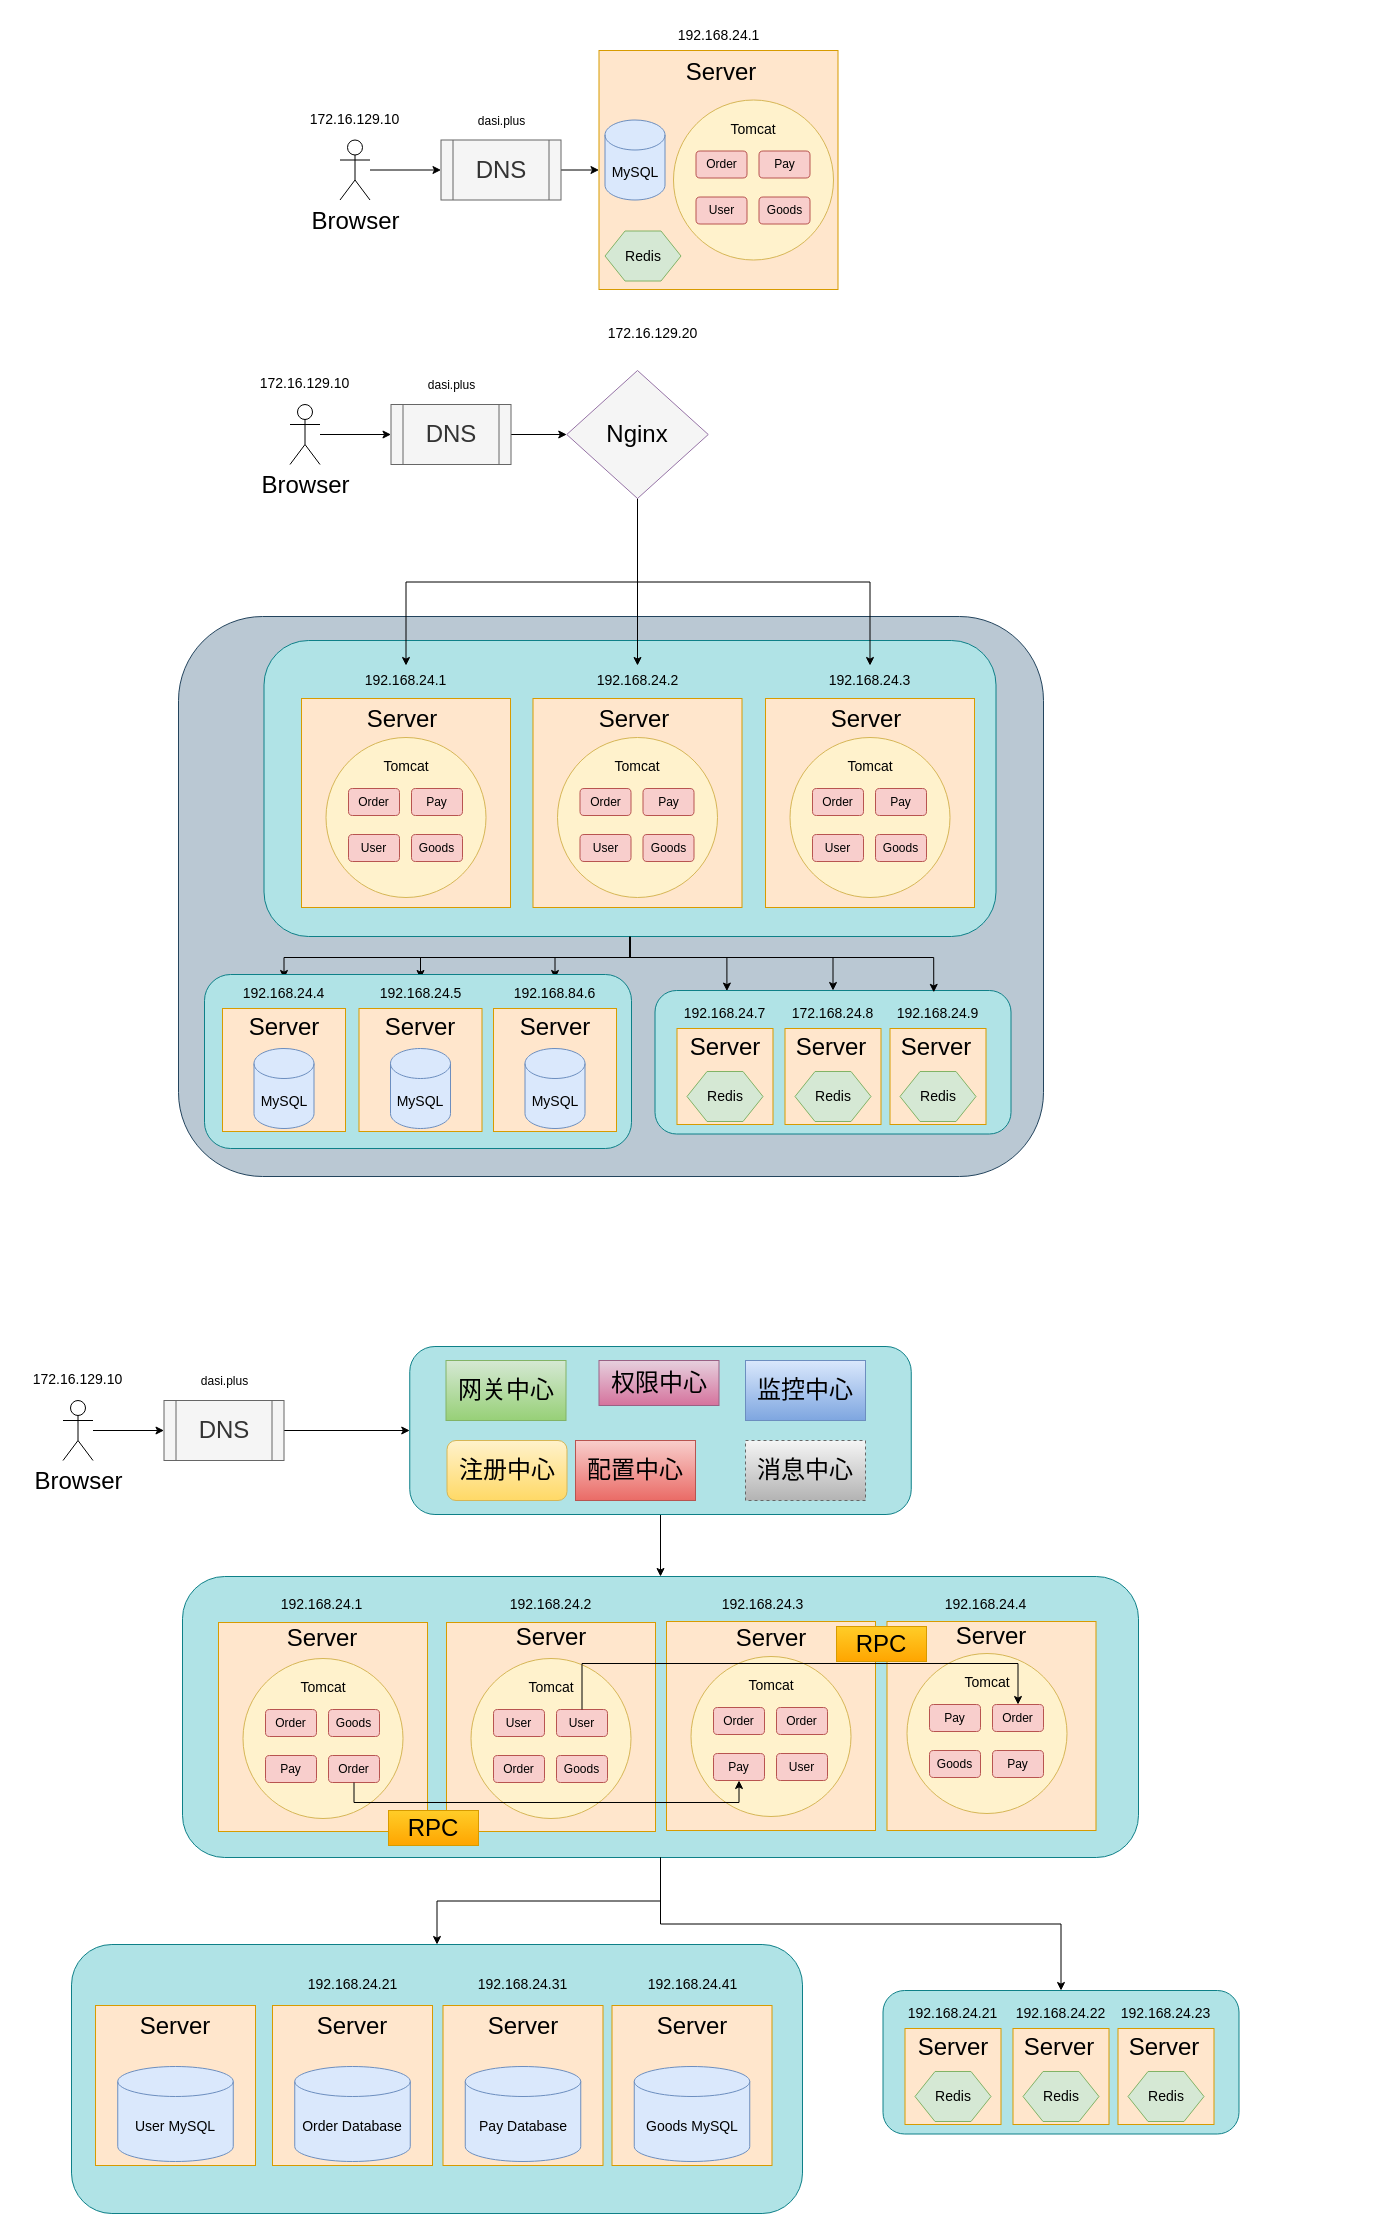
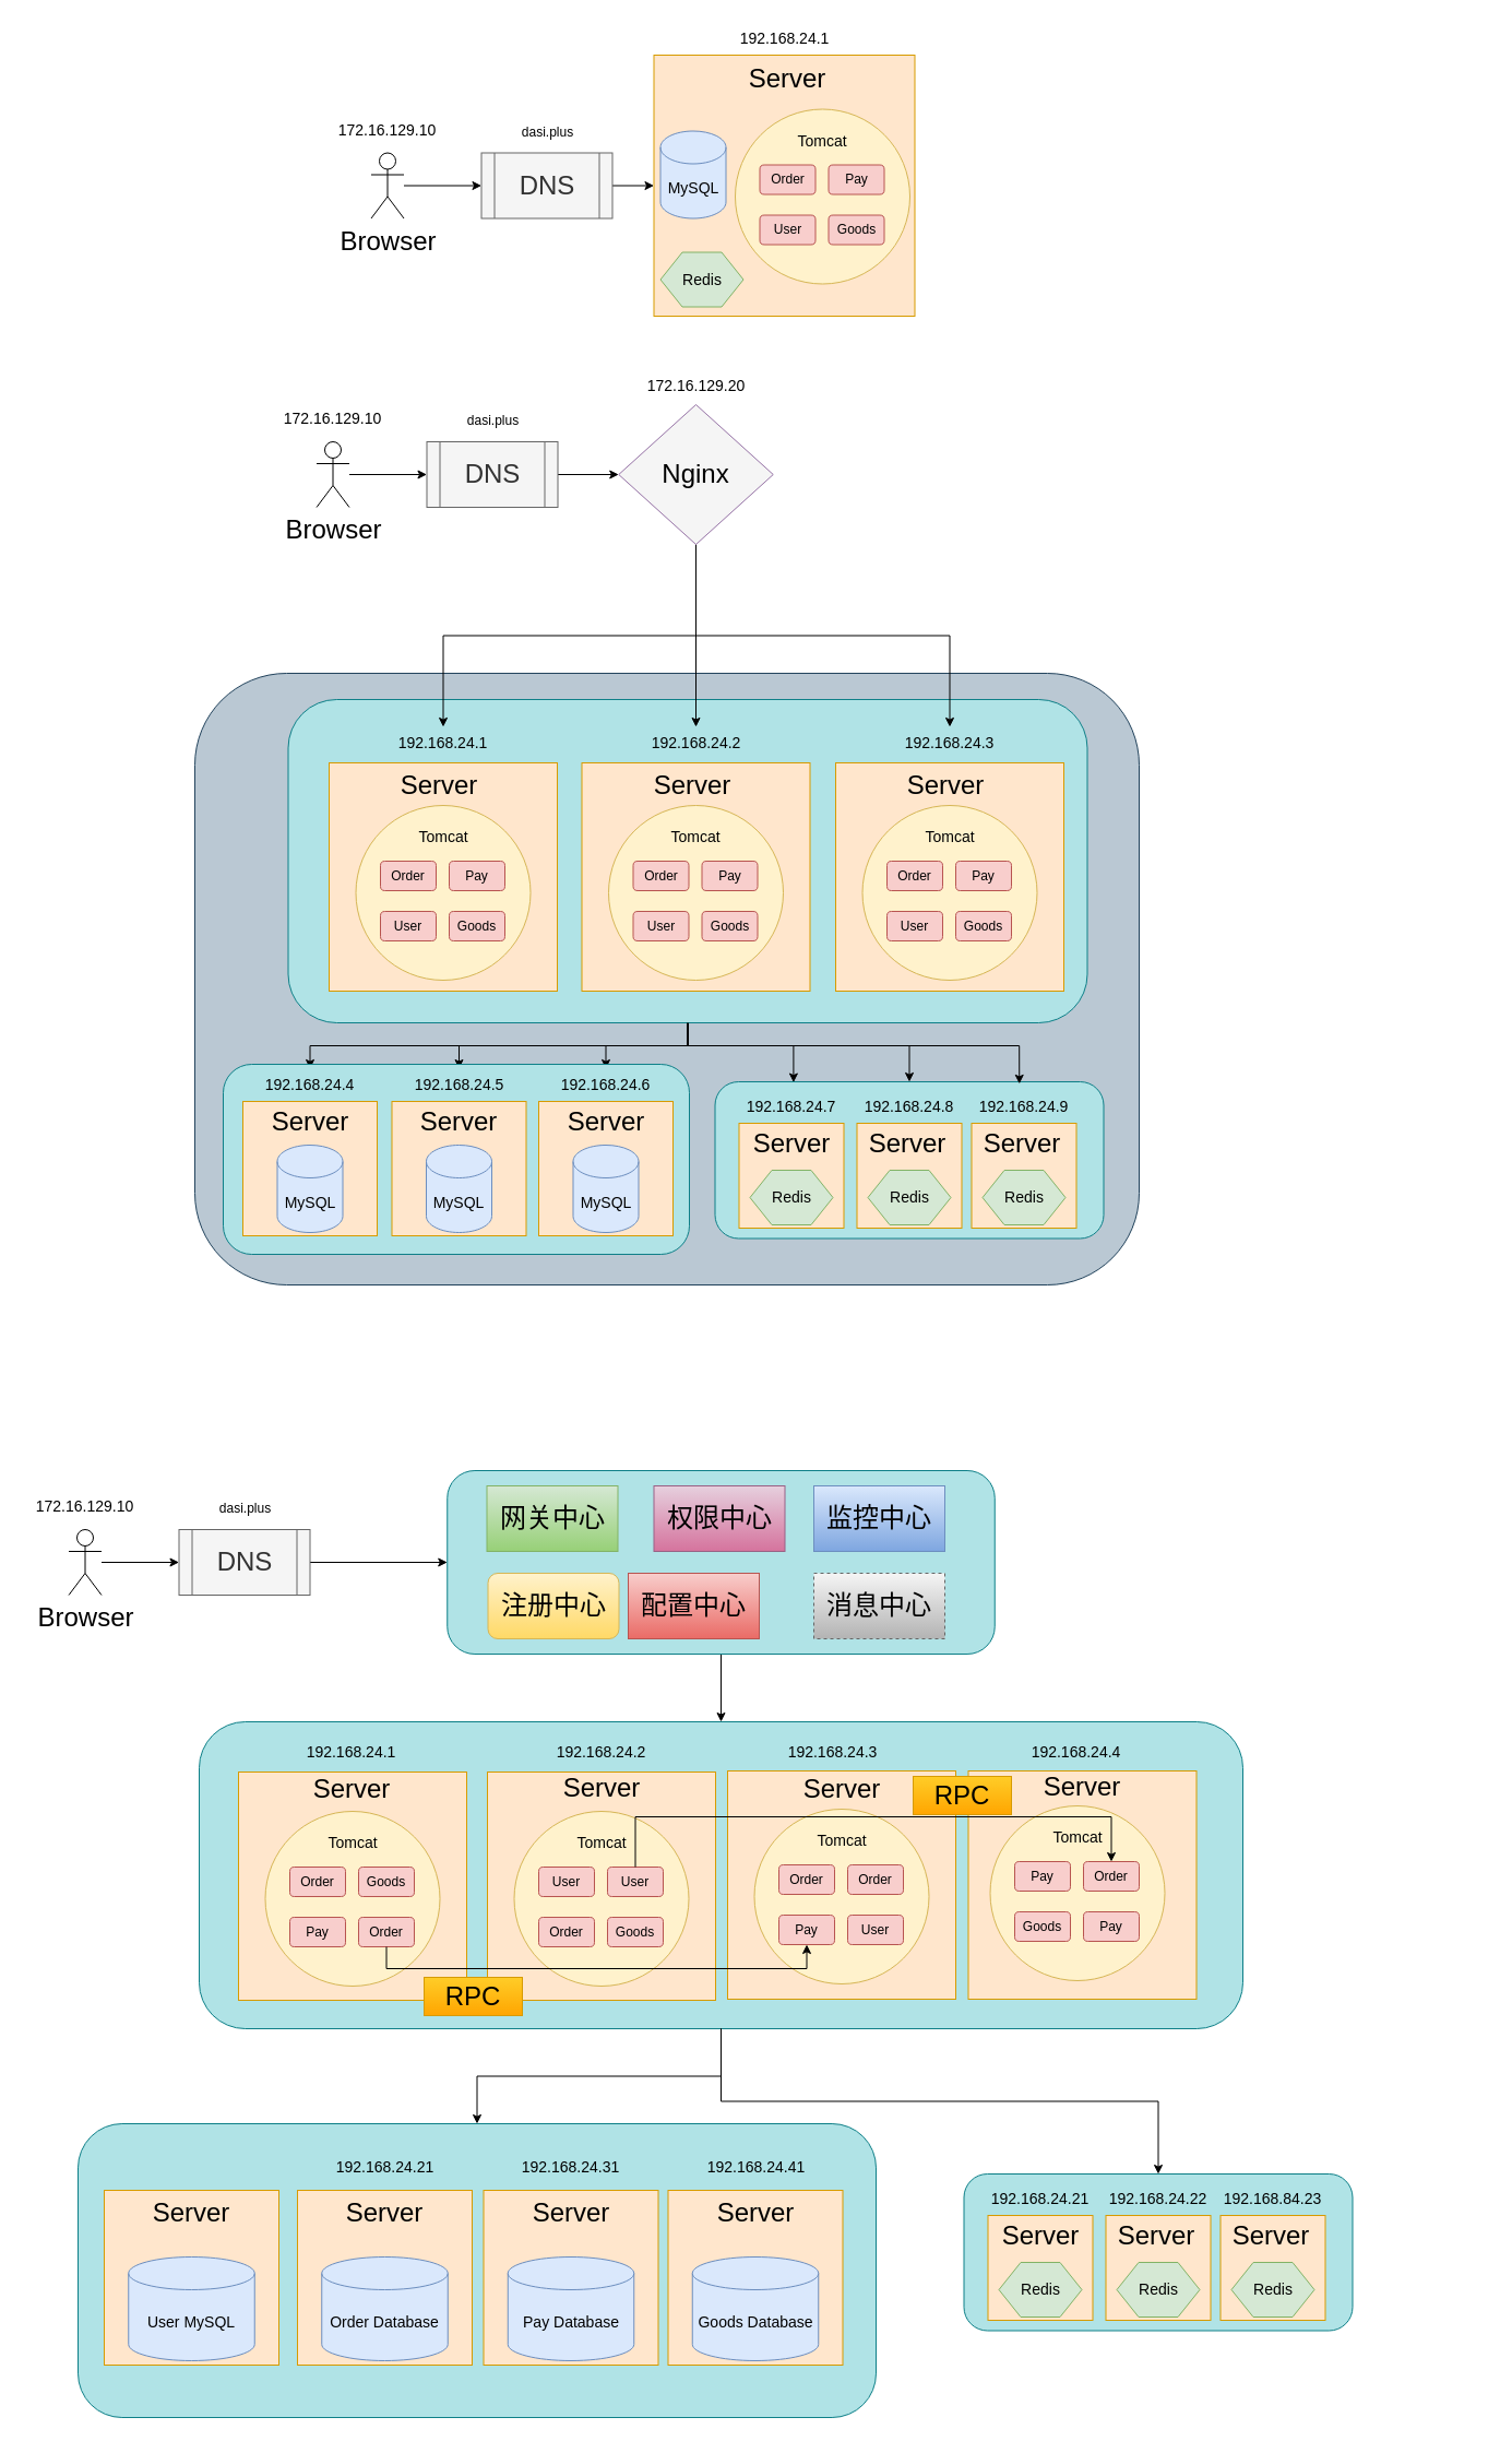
- <mxCell id="93" value="&lt;font style=&quot;font-size: 14px;&quot;&gt;172.16.129.20&lt;/font&gt;" style="text;html=1;align=center;verticalAlign=middle;whiteSpace=wrap;rounded=0;" vertex="1" parent="1"><mxGeometry x="594.5" y="318" width="115" height="30" as="geometry" /></mxCell>
+ <mxCell id="93" value="&lt;font style=&quot;font-size: 14px;&quot;&gt;172.16.129.20&lt;/font&gt;" style="text;html=1;align=center;verticalAlign=middle;whiteSpace=wrap;rounded=0;" vertex="1" parent="1"><mxGeometry x="579.5" y="338" width="115" height="30" as="geometry" /></mxCell>
- <mxCell id="92" value="&lt;font style=&quot;font-size: 14px;&quot;&gt;192.168.84.6&lt;/font&gt;" style="text;html=1;align=center;verticalAlign=middle;whiteSpace=wrap;rounded=0;" vertex="1" parent="79"><mxGeometry x="293" y="4" width="115" height="30" as="geometry" /></mxCell>
+ <mxCell id="92" value="&lt;font style=&quot;font-size: 14px;&quot;&gt;192.168.24.6&lt;/font&gt;" style="text;html=1;align=center;verticalAlign=middle;whiteSpace=wrap;rounded=0;" vertex="1" parent="79"><mxGeometry x="293" y="4" width="115" height="30" as="geometry" /></mxCell>
- <mxCell id="74" value="&lt;font style=&quot;font-size: 14px;&quot;&gt;172.168.24.8&lt;/font&gt;" style="text;html=1;align=center;verticalAlign=middle;whiteSpace=wrap;rounded=0;" vertex="1" parent="65"><mxGeometry x="108" width="115" height="30" as="geometry" /></mxCell>
+ <mxCell id="74" value="&lt;font style=&quot;font-size: 14px;&quot;&gt;192.168.24.8&lt;/font&gt;" style="text;html=1;align=center;verticalAlign=middle;whiteSpace=wrap;rounded=0;" vertex="1" parent="65"><mxGeometry x="108" width="115" height="30" as="geometry" /></mxCell>
- <mxCell id="176" value="&lt;font style=&quot;font-size: 24px;&quot;&gt;权限中心&lt;/font&gt;" style="rounded=0;whiteSpace=wrap;html=1;fillColor=#e6d0de;strokeColor=#996185;gradientColor=#d5739d;" vertex="1" parent="1"><mxGeometry x="598.5" y="1360" width="120" height="45" as="geometry" /></mxCell>
+ <mxCell id="176" value="&lt;font style=&quot;font-size: 24px;&quot;&gt;权限中心&lt;/font&gt;" style="rounded=0;whiteSpace=wrap;html=1;fillColor=#e6d0de;strokeColor=#996185;gradientColor=#d5739d;" vertex="1" parent="1"><mxGeometry x="598.5" y="1360" width="120" height="60" as="geometry" /></mxCell>
- <mxCell id="145" value="&lt;font style=&quot;font-size: 14px;&quot;&gt;192.168.24.23&lt;/font&gt;" style="text;html=1;align=center;verticalAlign=middle;whiteSpace=wrap;rounded=0;" vertex="1" parent="135"><mxGeometry x="213" width="115" height="30" as="geometry" /></mxCell>
+ <mxCell id="145" value="&lt;font style=&quot;font-size: 14px;&quot;&gt;192.168.84.23&lt;/font&gt;" style="text;html=1;align=center;verticalAlign=middle;whiteSpace=wrap;rounded=0;" vertex="1" parent="135"><mxGeometry x="213" width="115" height="30" as="geometry" /></mxCell>
- <mxCell id="167" value="&lt;font style=&quot;font-size: 14px;&quot;&gt;Goods MySQL&lt;/font&gt;" style="shape=cylinder3;whiteSpace=wrap;html=1;boundedLbl=1;backgroundOutline=1;size=15;fillColor=#dae8fc;strokeColor=#6c8ebf;" vertex="1" parent="154"><mxGeometry x="538.75" y="61" width="115.5" height="95" as="geometry" /></mxCell>
+ <mxCell id="167" value="&lt;font style=&quot;font-size: 14px;&quot;&gt;Goods Database&lt;/font&gt;" style="shape=cylinder3;whiteSpace=wrap;html=1;boundedLbl=1;backgroundOutline=1;size=15;fillColor=#dae8fc;strokeColor=#6c8ebf;" vertex="1" parent="154"><mxGeometry x="538.75" y="61" width="115.5" height="95" as="geometry" /></mxCell>
